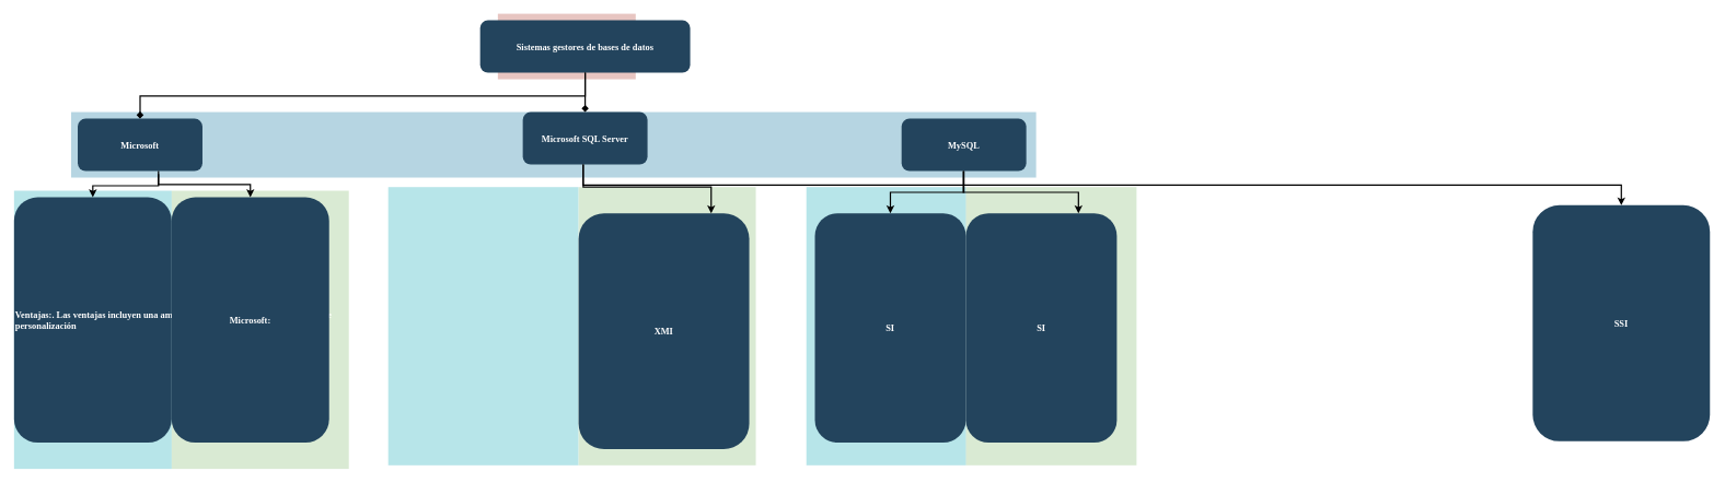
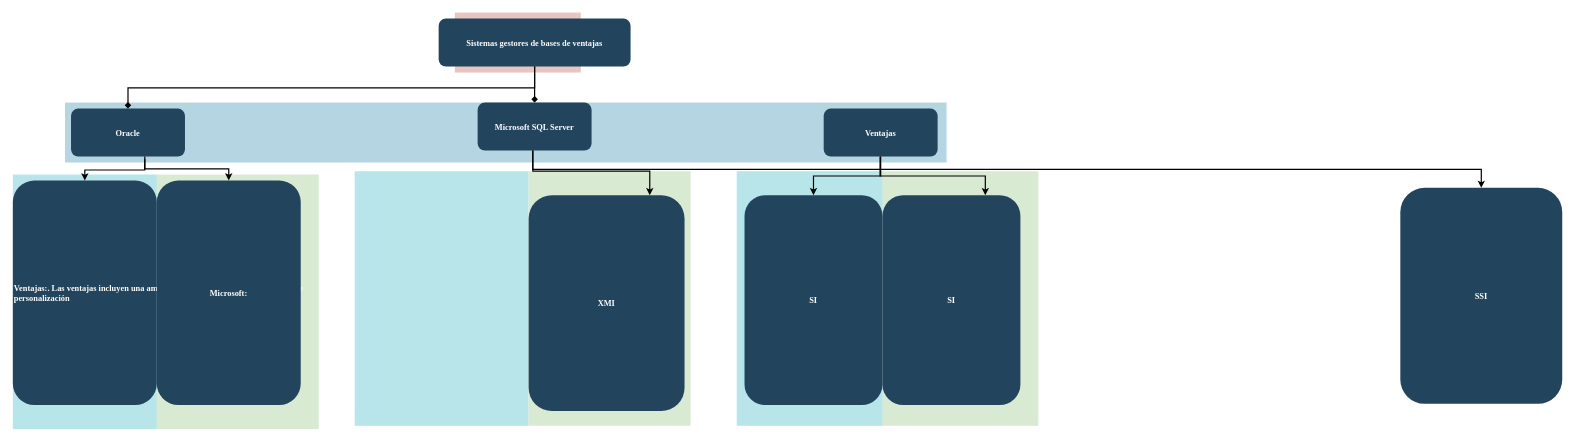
- <mxCell id="10" value="Sistemas gestores de bases de datos" style="rounded=1;fillColor=#23445D;gradientColor=none;strokeColor=none;fontColor=#FFFFFF;fontStyle=1;fontFamily=Tahoma;fontSize=14" parent="1" vertex="1"><mxGeometry x="730" y="30.5" width="320" height="80" as="geometry" /></mxCell>
+ <mxCell id="10" value="Sistemas gestores de bases de ventajas" style="rounded=1;fillColor=#23445D;gradientColor=none;strokeColor=none;fontColor=#FFFFFF;fontStyle=1;fontFamily=Tahoma;fontSize=14" parent="1" vertex="1"><mxGeometry x="730" y="30.5" width="320" height="80" as="geometry" /></mxCell>
- <mxCell id="13" value="Microsoft" style="rounded=1;fillColor=#23445D;gradientColor=none;strokeColor=none;fontColor=#FFFFFF;fontStyle=1;fontFamily=Tahoma;fontSize=14" parent="1" vertex="1"><mxGeometry x="117" y="180.5" width="190" height="80" as="geometry" /></mxCell>
+ <mxCell id="13" value="Oracle" style="rounded=1;fillColor=#23445D;gradientColor=none;strokeColor=none;fontColor=#FFFFFF;fontStyle=1;fontFamily=Tahoma;fontSize=14" parent="1" vertex="1"><mxGeometry x="117" y="180.5" width="190" height="80" as="geometry" /></mxCell>
- <mxCell id="11" value="MySQL" style="rounded=1;fillColor=#23445D;gradientColor=none;strokeColor=none;fontColor=#FFFFFF;fontStyle=1;fontFamily=Tahoma;fontSize=14" parent="1" vertex="1"><mxGeometry x="1372" y="180.5" width="190" height="80" as="geometry" /></mxCell>
+ <mxCell id="11" value="Ventajas" style="rounded=1;fillColor=#23445D;gradientColor=none;strokeColor=none;fontColor=#FFFFFF;fontStyle=1;fontFamily=Tahoma;fontSize=14" parent="1" vertex="1"><mxGeometry x="1372" y="180.5" width="190" height="80" as="geometry" /></mxCell>
